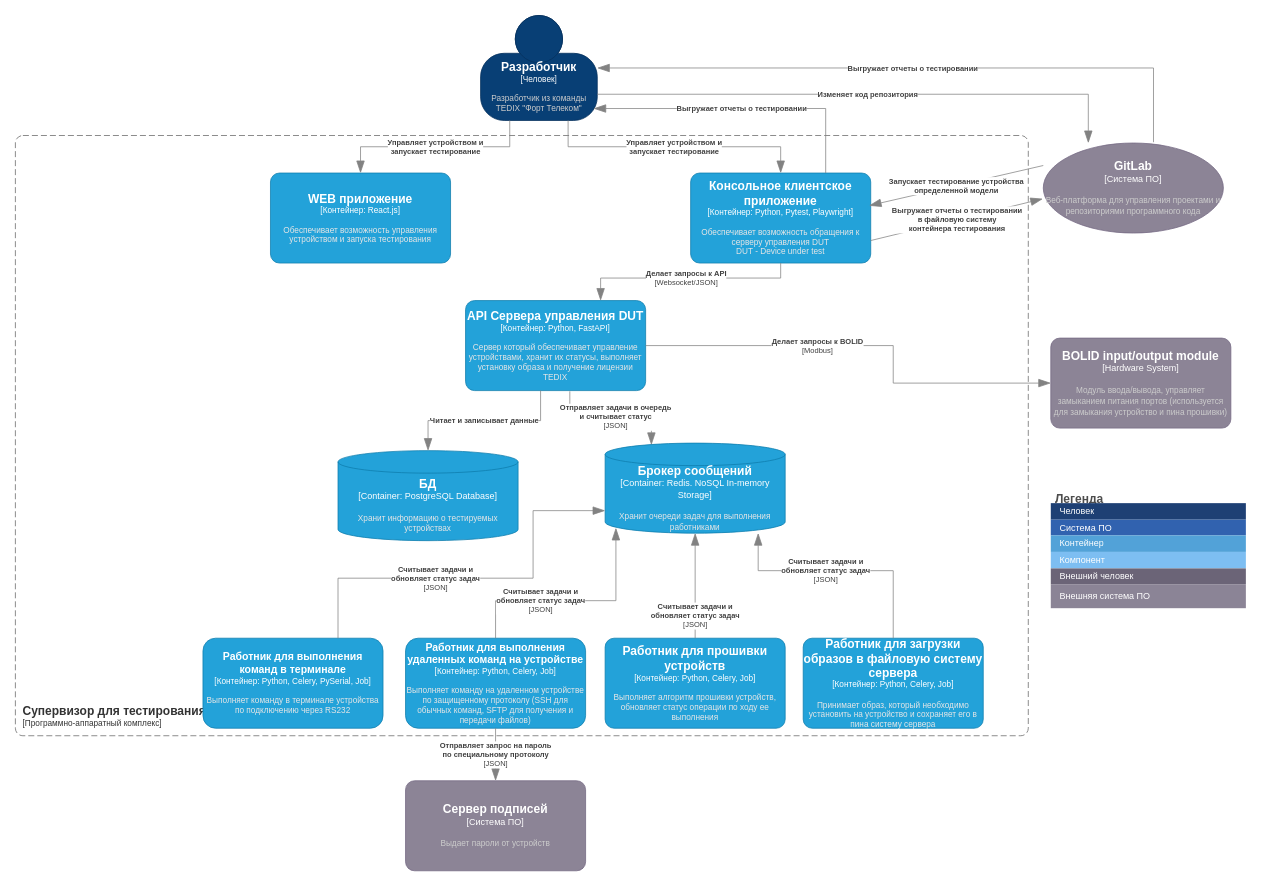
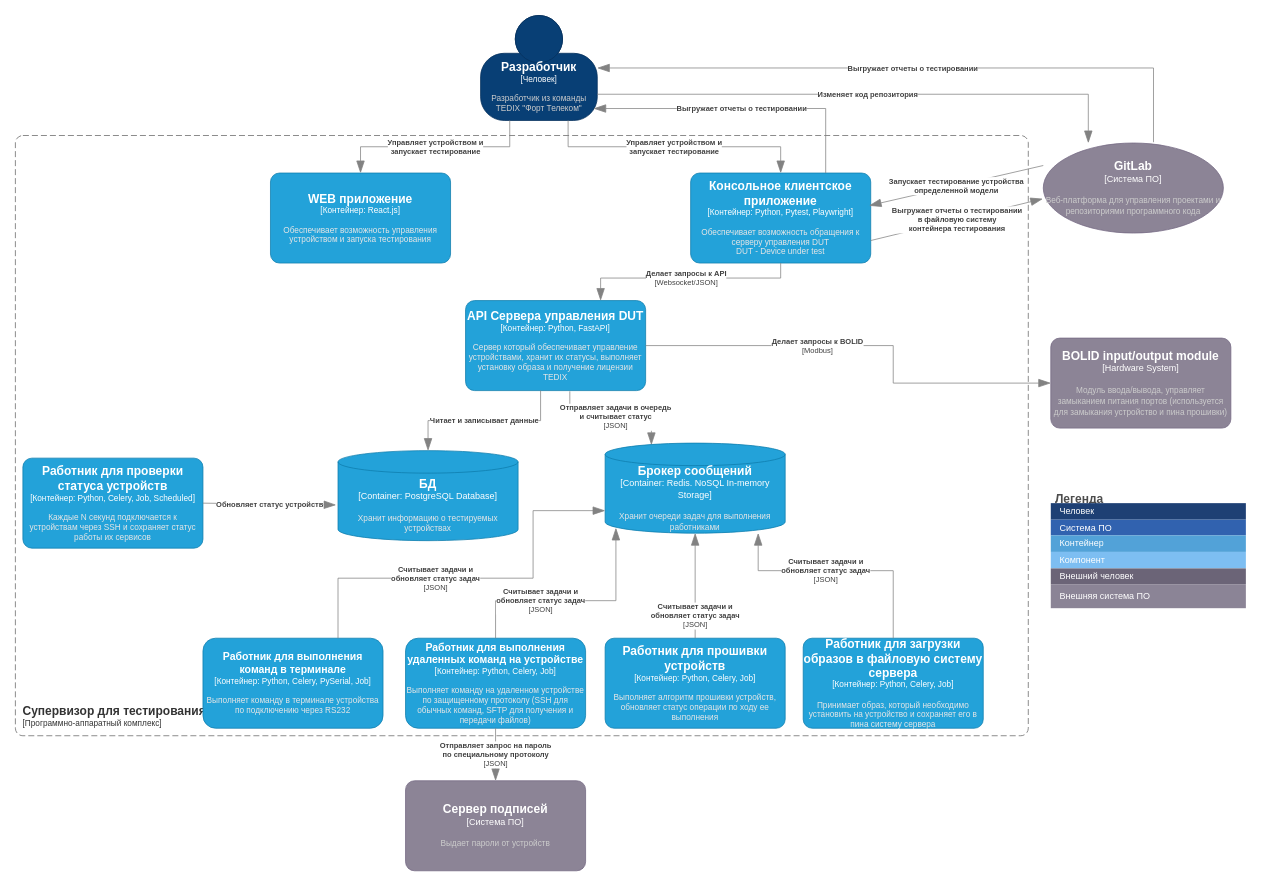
+ <mxCell id="35" value="&lt;font style=&quot;font-size: 16px&quot;&gt;&lt;b&gt;Работник для проверки статуса устройств&lt;/b&gt;&lt;/font&gt;&lt;div&gt;[Контейнер: Python, Celery, Job, Scheduled]&lt;/div&gt;&lt;br&gt;&lt;div&gt;&lt;font style=&quot;font-size: 11px&quot;&gt;&lt;font color=&quot;#E6E6E6&quot;&gt;Каждые N секунд подключается к устройствам через SSH и сохраняет статус работы их сервисов &lt;/font&gt;&lt;/div&gt;" style="rounded=1;whiteSpace=wrap;html=1;fontSize=11;labelBackgroundColor=none;fillColor=#23A2D9;fontColor=#ffffff;align=center;arcSize=10;strokeColor=#0E7DAD;metaEdit=1;resizable=0;points=[[0.25,0,0],[0.5,0,0],[0.75,0,0],[1,0.25,0],[1,0.5,0],[1,0.75,0],[0.75,1,0],[0.5,1,0],[0.25,1,0],[0,0.75,0],[0,0.5,0],[0,0.25,0]];" vertex="1" parent="1"><mxGeometry x="30" y="610" width="240" height="120" as="geometry" /></mxCell>
+ <mxCell id="36" value="&lt;div style=&quot;text-align: left&quot;&gt;&lt;div style=&quot;text-align: center&quot;&gt;&lt;b&gt;Обновляет статус устройств&lt;/b&gt;&lt;/div&gt;" style="endArrow=blockThin;html=1;fontSize=10;fontColor=#404040;strokeWidth=1;endFill=1;strokeColor=#828282;elbow=vertical;metaEdit=1;endSize=14;startSize=14;jumpStyle=arc;jumpSize=16;rounded=0;entryX=-0.011;entryY=0.603;entryDx=0;entryDy=0;entryPerimeter=0;exitX=1;exitY=0.5;exitDx=0;exitDy=0;exitPerimeter=0;" edge="1" parent="1" source="35" target="27"><mxGeometry x="-0.001" width="240" relative="1" as="geometry"><mxPoint x="300" y="690" as="sourcePoint" /><mxPoint x="1035" y="714" as="targetPoint" /><mxPoint as="offset" /></mxGeometry></mxCell>
